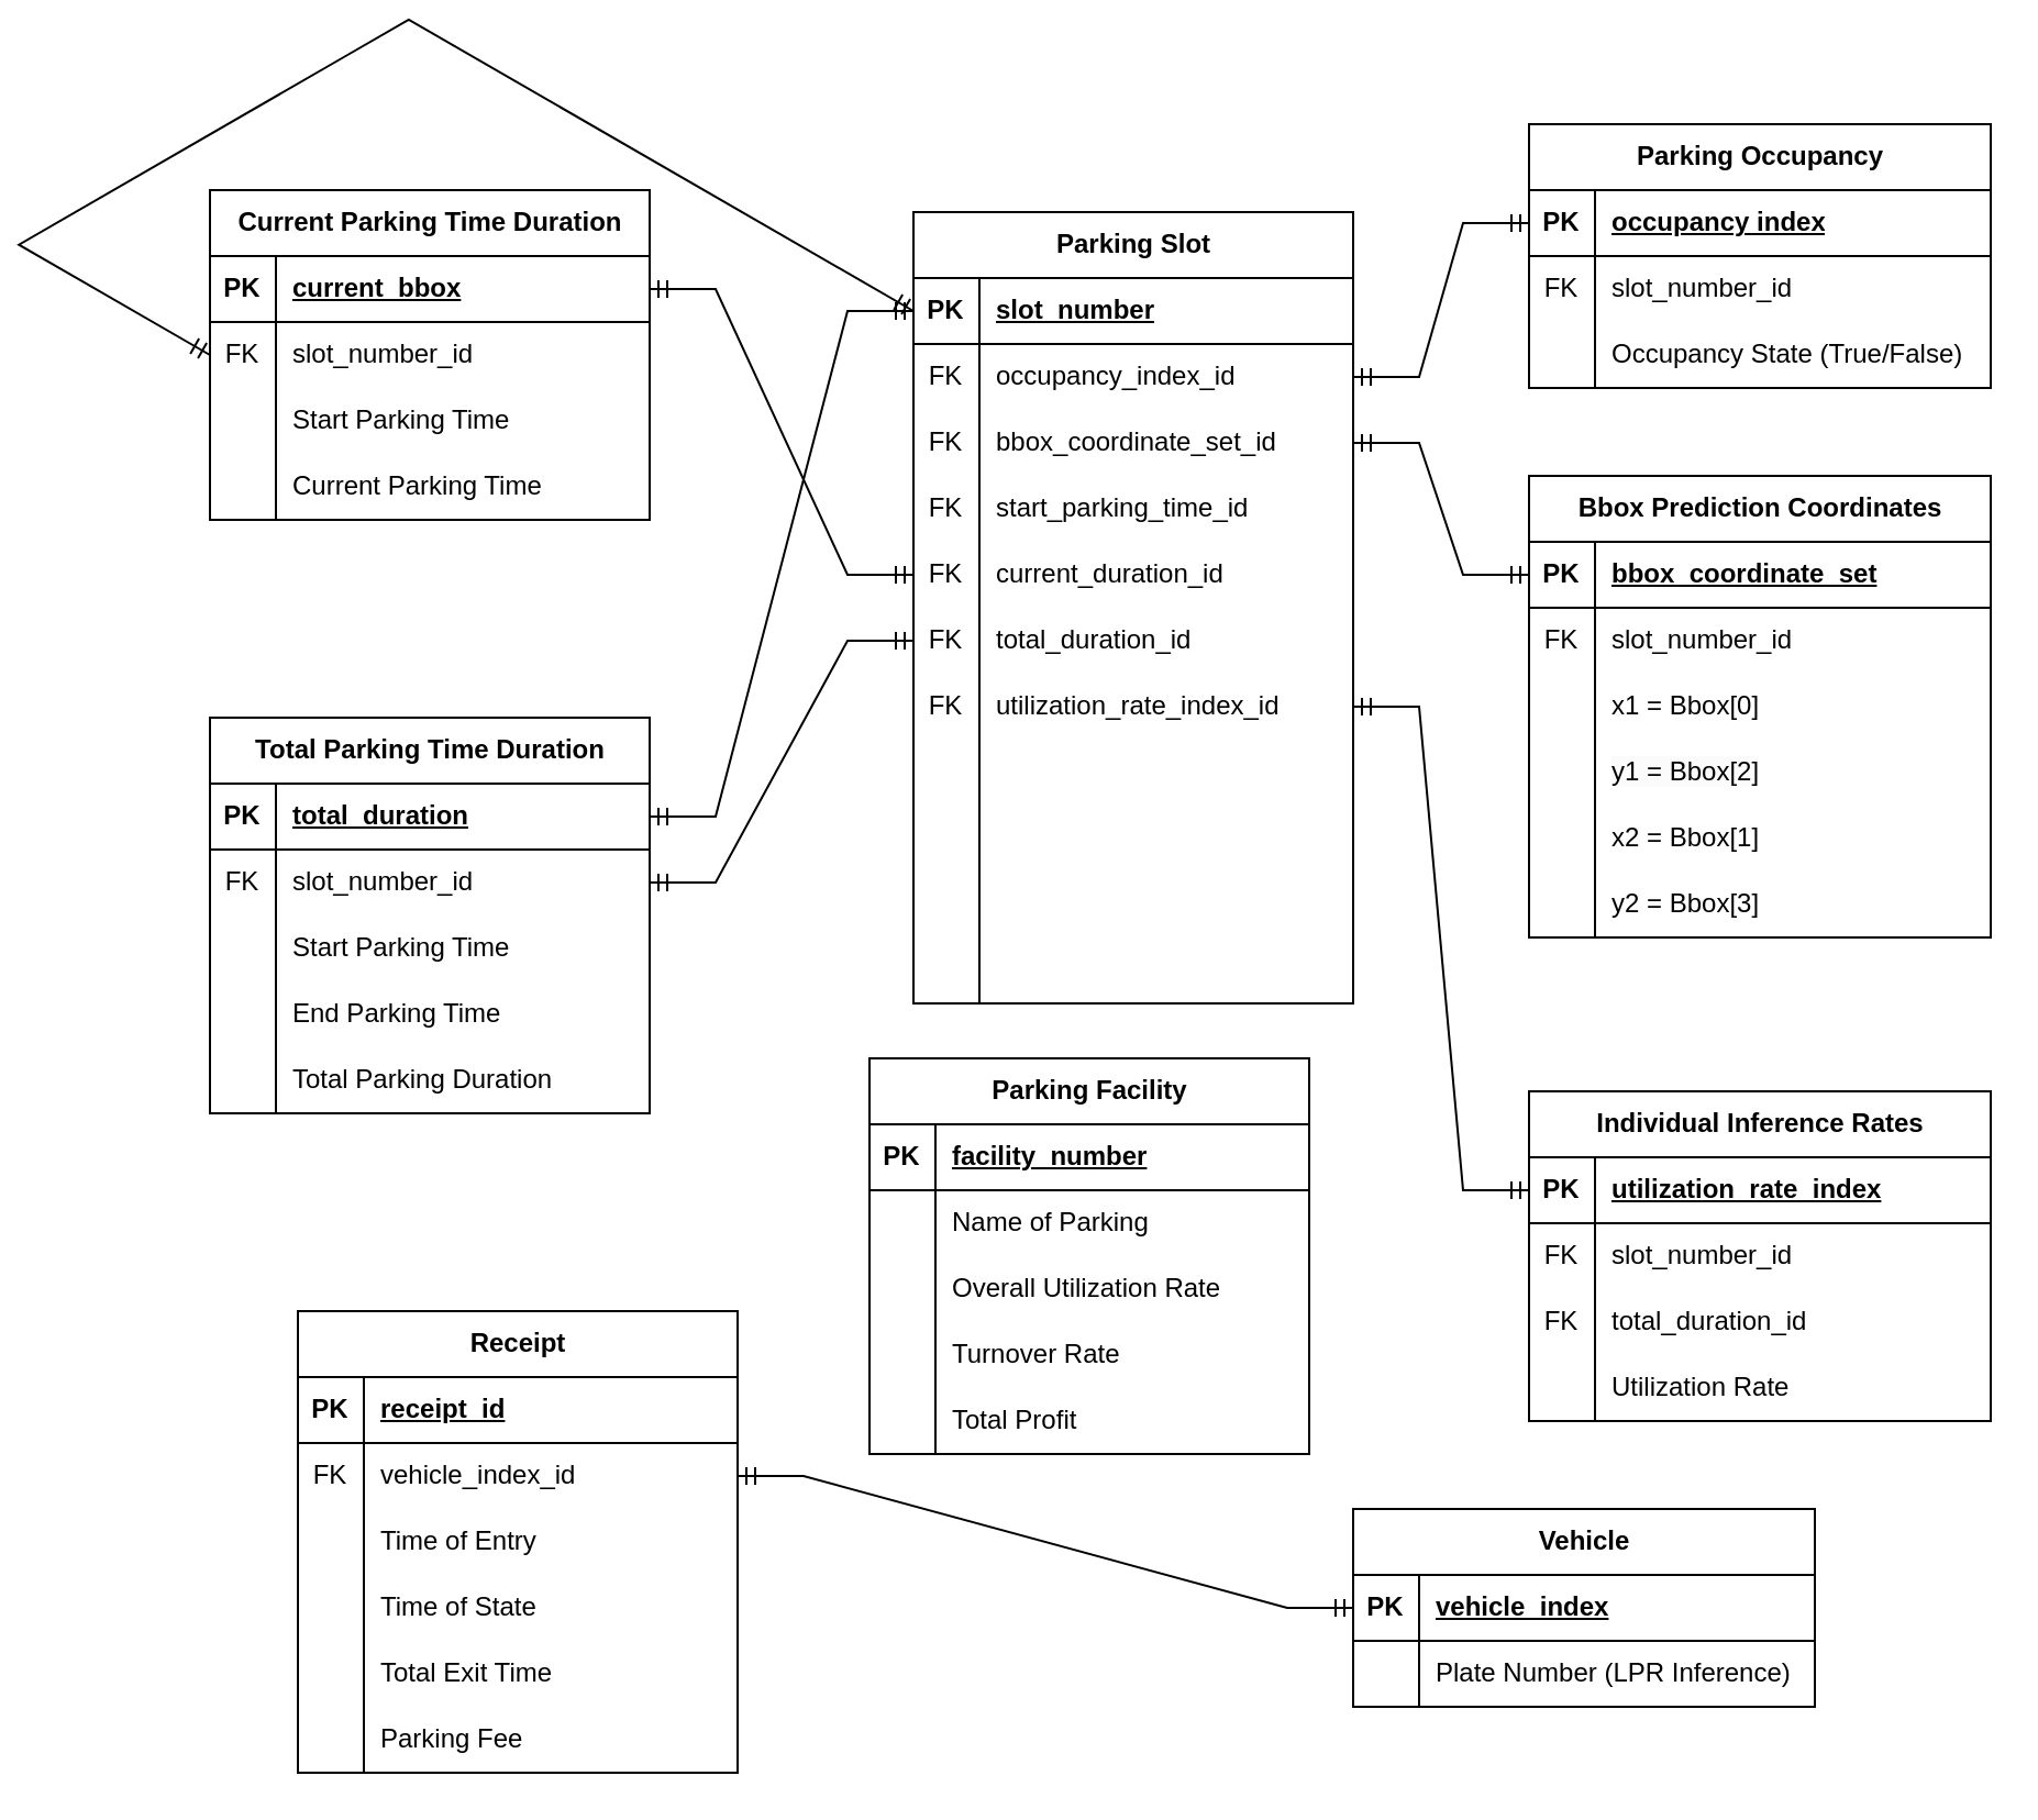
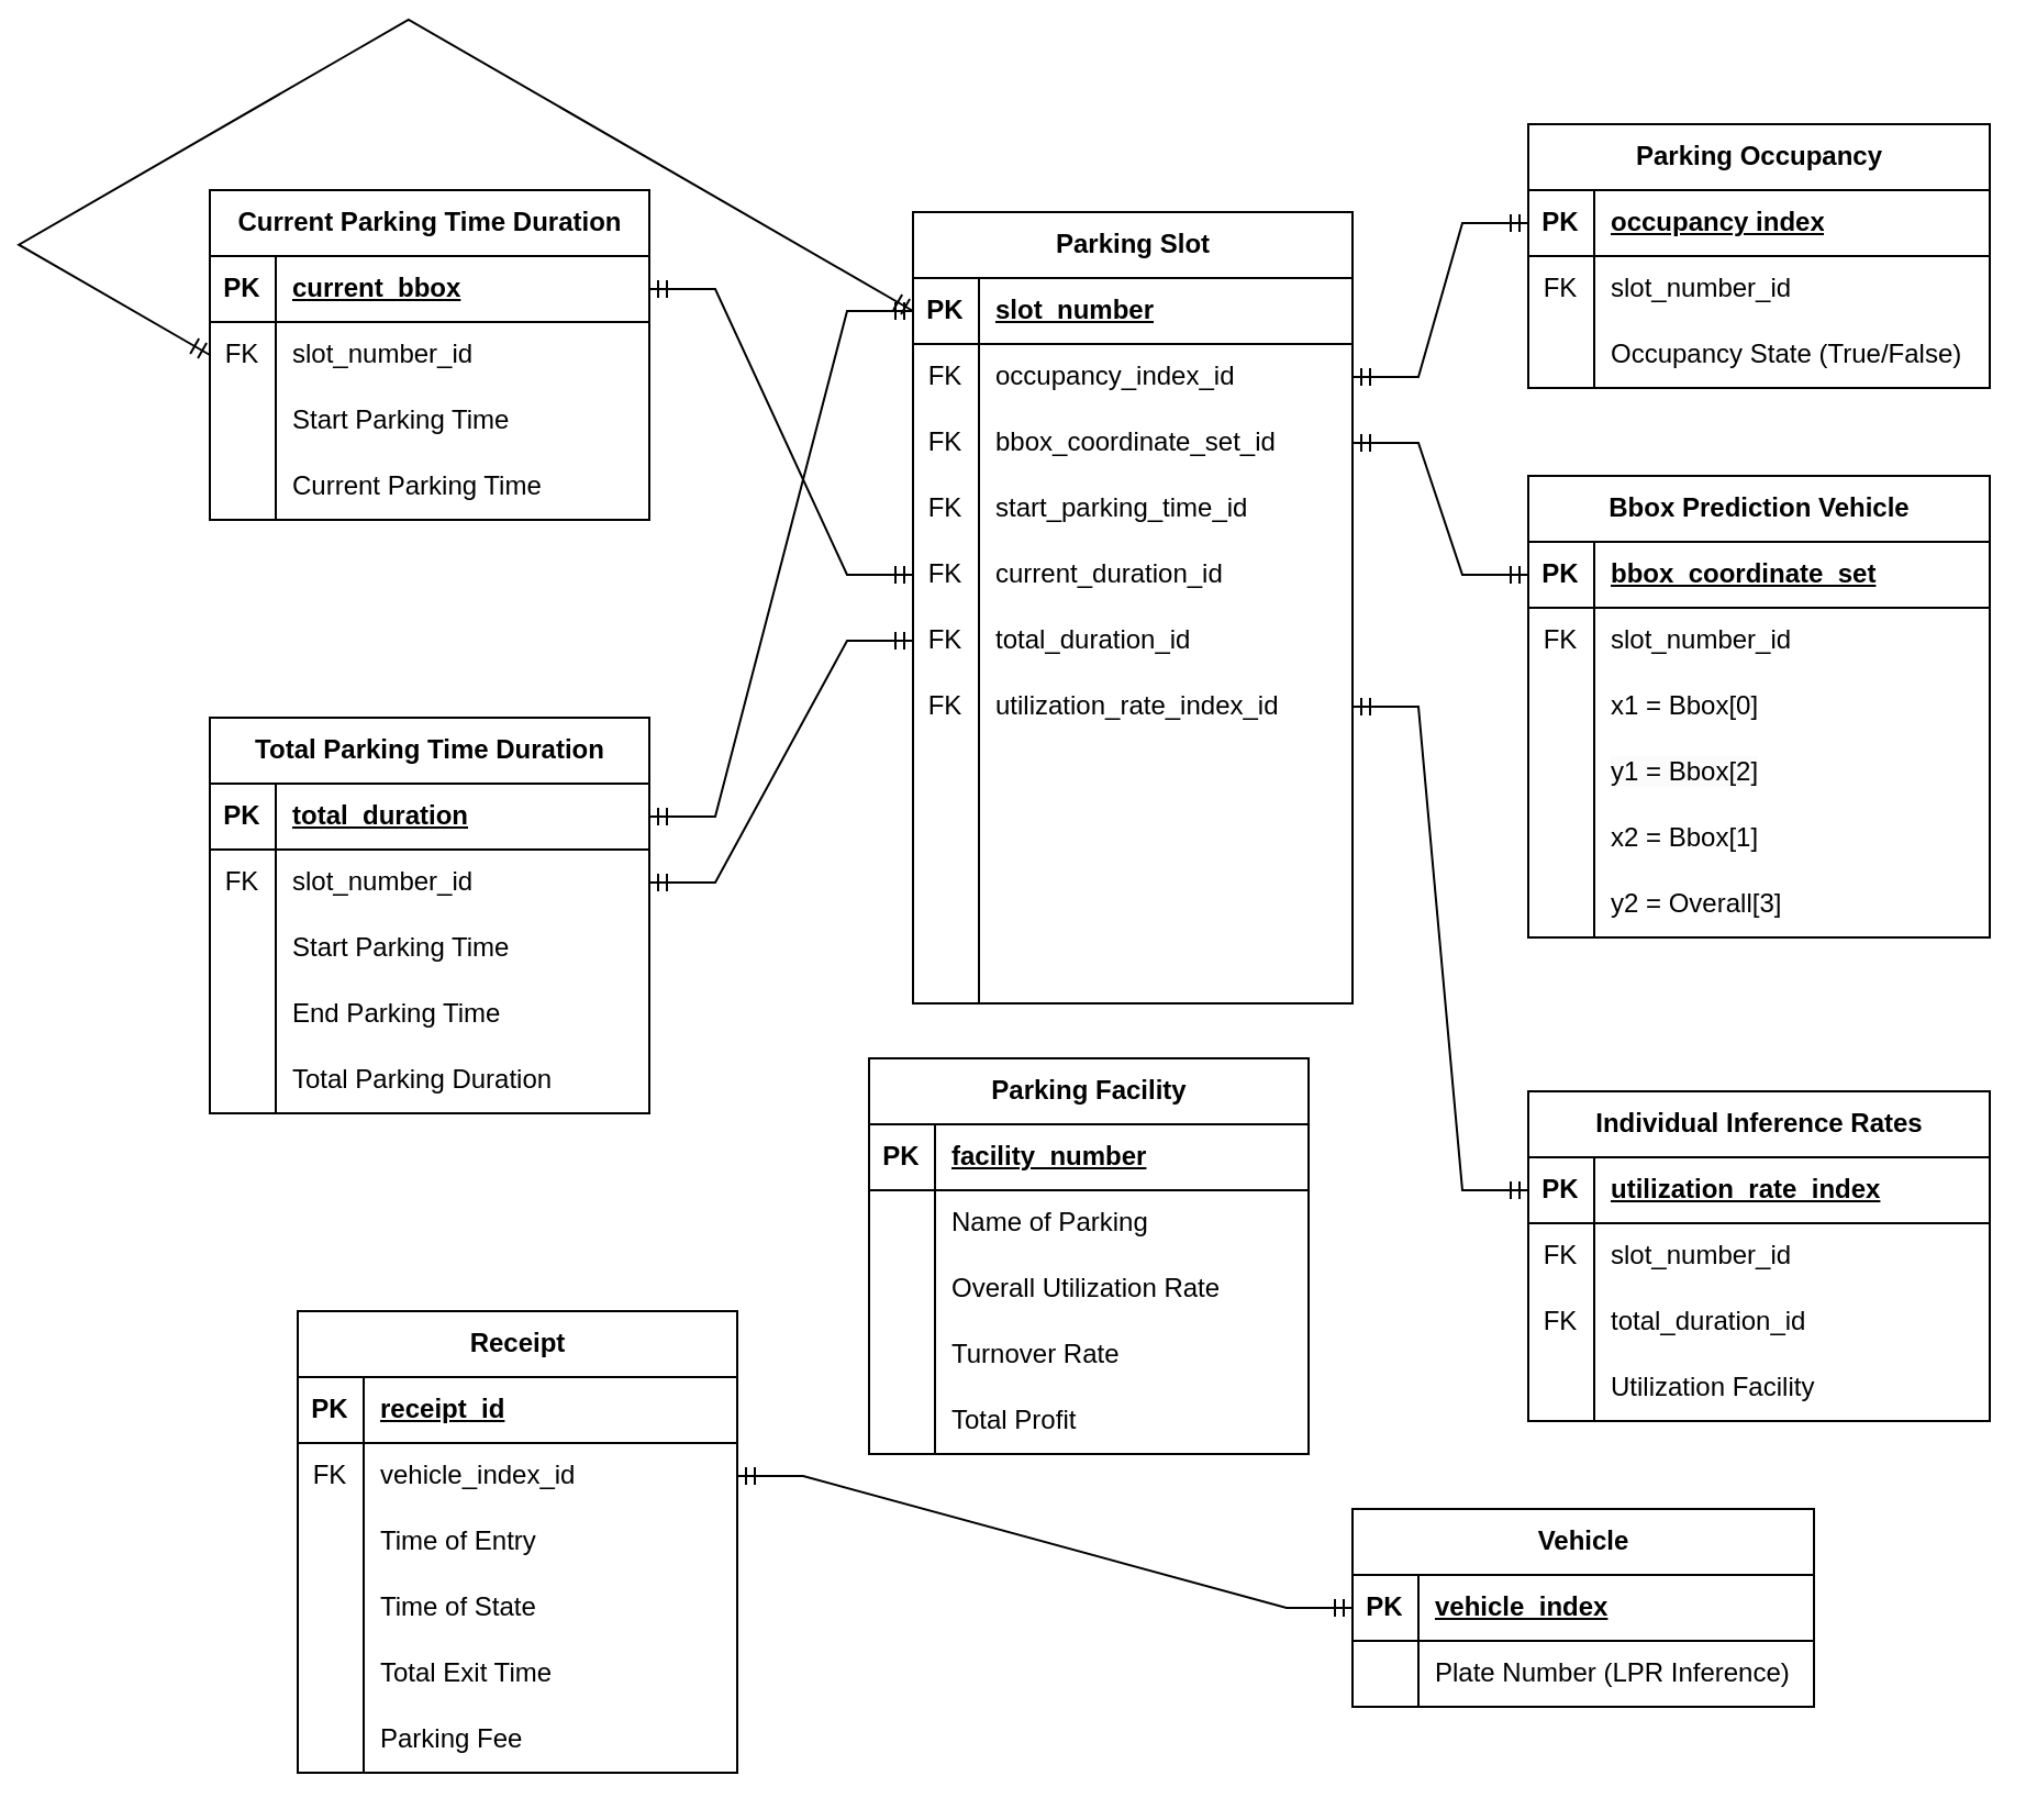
- <mxCell id="47" value="Bbox Prediction Coordinates" style="shape=table;startSize=30;container=1;collapsible=1;childLayout=tableLayout;fixedRows=1;rowLines=0;fontStyle=1;align=center;resizeLast=1;html=1;" parent="1" vertex="1"><mxGeometry x="620" y="210" width="210" height="210" as="geometry" /></mxCell>
+ <mxCell id="47" value="Bbox Prediction Vehicle" style="shape=table;startSize=30;container=1;collapsible=1;childLayout=tableLayout;fixedRows=1;rowLines=0;fontStyle=1;align=center;resizeLast=1;html=1;" parent="1" vertex="1"><mxGeometry x="620" y="210" width="210" height="210" as="geometry" /></mxCell>
- <mxCell id="65" value="y2 = Bbox[3]" style="shape=partialRectangle;connectable=0;fillColor=none;top=0;left=0;bottom=0;right=0;align=left;spacingLeft=6;overflow=hidden;whiteSpace=wrap;html=1;" vertex="1" parent="63"><mxGeometry x="30" width="180" height="30" as="geometry"><mxRectangle width="180" height="30" as="alternateBounds" /></mxGeometry></mxCell>
+ <mxCell id="65" value="y2 = Overall[3]" style="shape=partialRectangle;connectable=0;fillColor=none;top=0;left=0;bottom=0;right=0;align=left;spacingLeft=6;overflow=hidden;whiteSpace=wrap;html=1;" vertex="1" parent="63"><mxGeometry x="30" width="180" height="30" as="geometry"><mxRectangle width="180" height="30" as="alternateBounds" /></mxGeometry></mxCell>
- <mxCell id="112" value="Utilization Rate" style="shape=partialRectangle;connectable=0;fillColor=none;top=0;left=0;bottom=0;right=0;align=left;spacingLeft=6;overflow=hidden;whiteSpace=wrap;html=1;" vertex="1" parent="110"><mxGeometry x="30" width="180" height="30" as="geometry"><mxRectangle width="180" height="30" as="alternateBounds" /></mxGeometry></mxCell>
+ <mxCell id="112" value="Utilization Facility" style="shape=partialRectangle;connectable=0;fillColor=none;top=0;left=0;bottom=0;right=0;align=left;spacingLeft=6;overflow=hidden;whiteSpace=wrap;html=1;" vertex="1" parent="110"><mxGeometry x="30" width="180" height="30" as="geometry"><mxRectangle width="180" height="30" as="alternateBounds" /></mxGeometry></mxCell>
